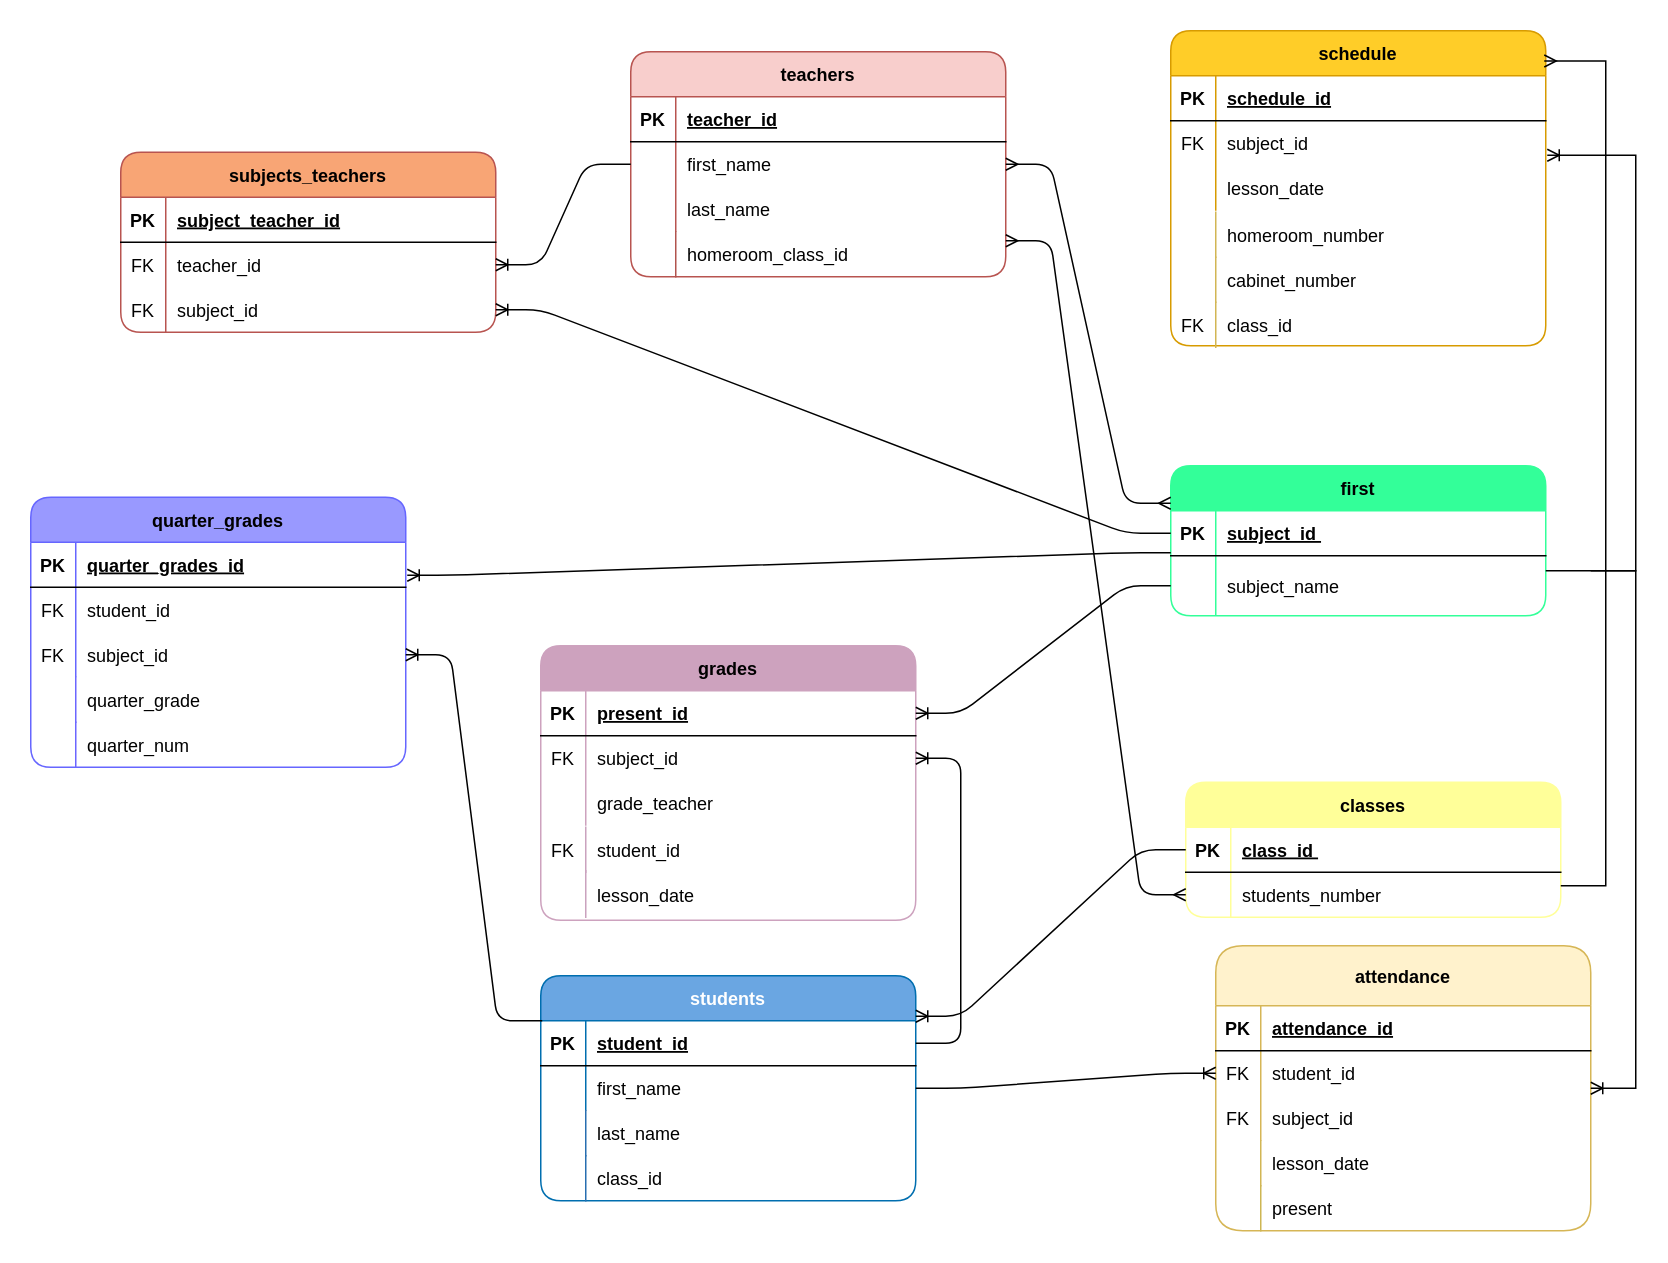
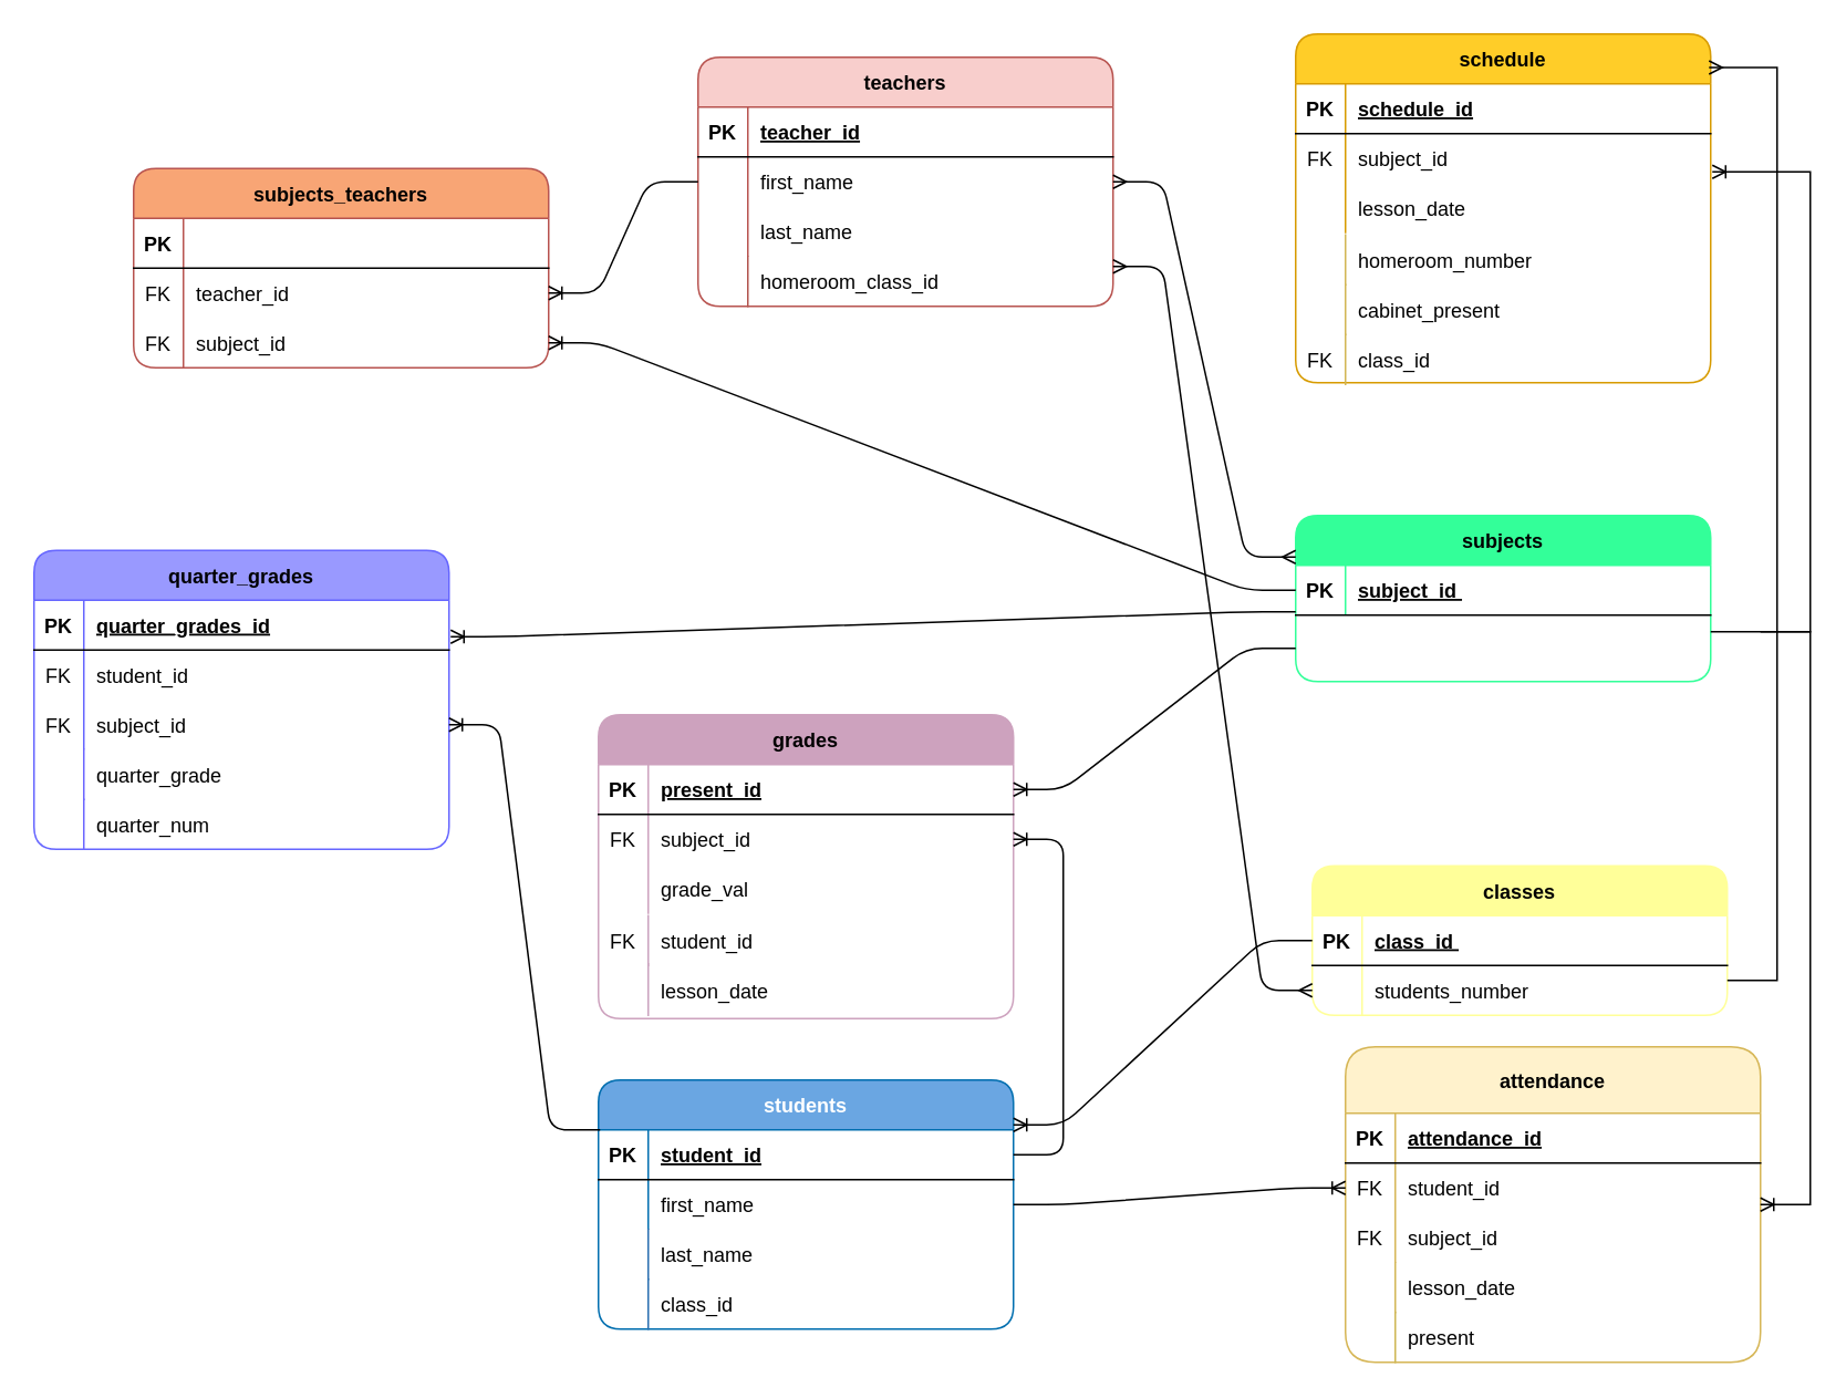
- <mxCell id="29" value="subject_teacher_id" style="shape=partialRectangle;overflow=hidden;connectable=0;fillColor=none;top=0;left=0;bottom=0;right=0;align=left;spacingLeft=6;fontStyle=5;" parent="27" vertex="1"><mxGeometry x="30" width="220" height="30" as="geometry"><mxRectangle width="220" height="30" as="alternateBounds" /></mxGeometry></mxCell>
- <mxCell id="100" value="cabinet_number" style="shape=partialRectangle;overflow=hidden;connectable=0;fillColor=none;top=0;left=0;bottom=0;right=0;align=left;spacingLeft=6;" parent="1" vertex="1"><mxGeometry x="810" y="171" width="220" height="30" as="geometry"><mxRectangle width="220" height="30" as="alternateBounds" /></mxGeometry></mxCell>
+ <mxCell id="100" value="cabinet_present" style="shape=partialRectangle;overflow=hidden;connectable=0;fillColor=none;top=0;left=0;bottom=0;right=0;align=left;spacingLeft=6;" parent="1" vertex="1"><mxGeometry x="810" y="171" width="220" height="30" as="geometry"><mxRectangle width="220" height="30" as="alternateBounds" /></mxGeometry></mxCell>
- <mxCell id="12" value="first" style="shape=table;startSize=30;container=1;collapsible=1;childLayout=tableLayout;fixedRows=1;rowLines=0;fontStyle=1;align=center;resizeLast=1;fillColor=#33FF99;strokeColor=#33FF99;rounded=1;" parent="1" vertex="1"><mxGeometry x="780" y="310" width="250" height="100" as="geometry" /></mxCell>
+ <mxCell id="12" value="subjects" style="shape=table;startSize=30;container=1;collapsible=1;childLayout=tableLayout;fixedRows=1;rowLines=0;fontStyle=1;align=center;resizeLast=1;fillColor=#33FF99;strokeColor=#33FF99;rounded=1;" parent="1" vertex="1"><mxGeometry x="780" y="310" width="250" height="100" as="geometry" /></mxCell>
- <mxCell id="18" value="subject_name" style="shape=partialRectangle;overflow=hidden;connectable=0;fillColor=none;top=0;left=0;bottom=0;right=0;align=left;spacingLeft=6;" parent="16" vertex="1"><mxGeometry x="30" width="220" height="40" as="geometry"><mxRectangle width="220" height="40" as="alternateBounds" /></mxGeometry></mxCell>
- <mxCell id="55" value="grade_teacher" style="shape=partialRectangle;overflow=hidden;connectable=0;fillColor=none;top=0;left=0;bottom=0;right=0;align=left;spacingLeft=6;" parent="53" vertex="1"><mxGeometry x="30" width="220" height="30" as="geometry"><mxRectangle width="220" height="30" as="alternateBounds" /></mxGeometry></mxCell>
+ <mxCell id="55" value="grade_val" style="shape=partialRectangle;overflow=hidden;connectable=0;fillColor=none;top=0;left=0;bottom=0;right=0;align=left;spacingLeft=6;" parent="53" vertex="1"><mxGeometry x="30" width="220" height="30" as="geometry"><mxRectangle width="220" height="30" as="alternateBounds" /></mxGeometry></mxCell>
